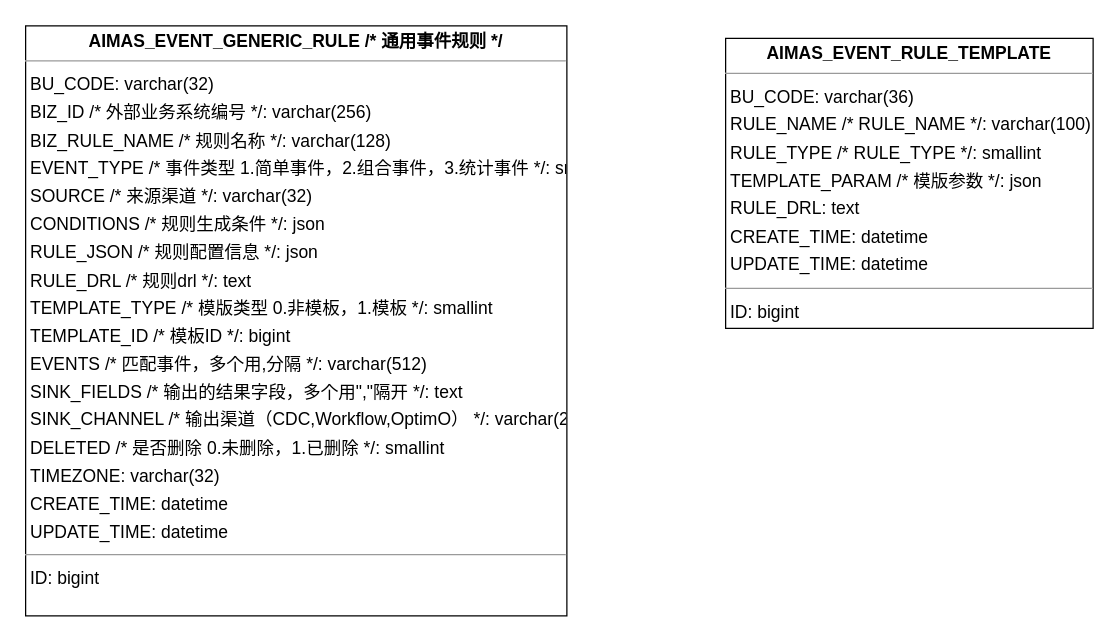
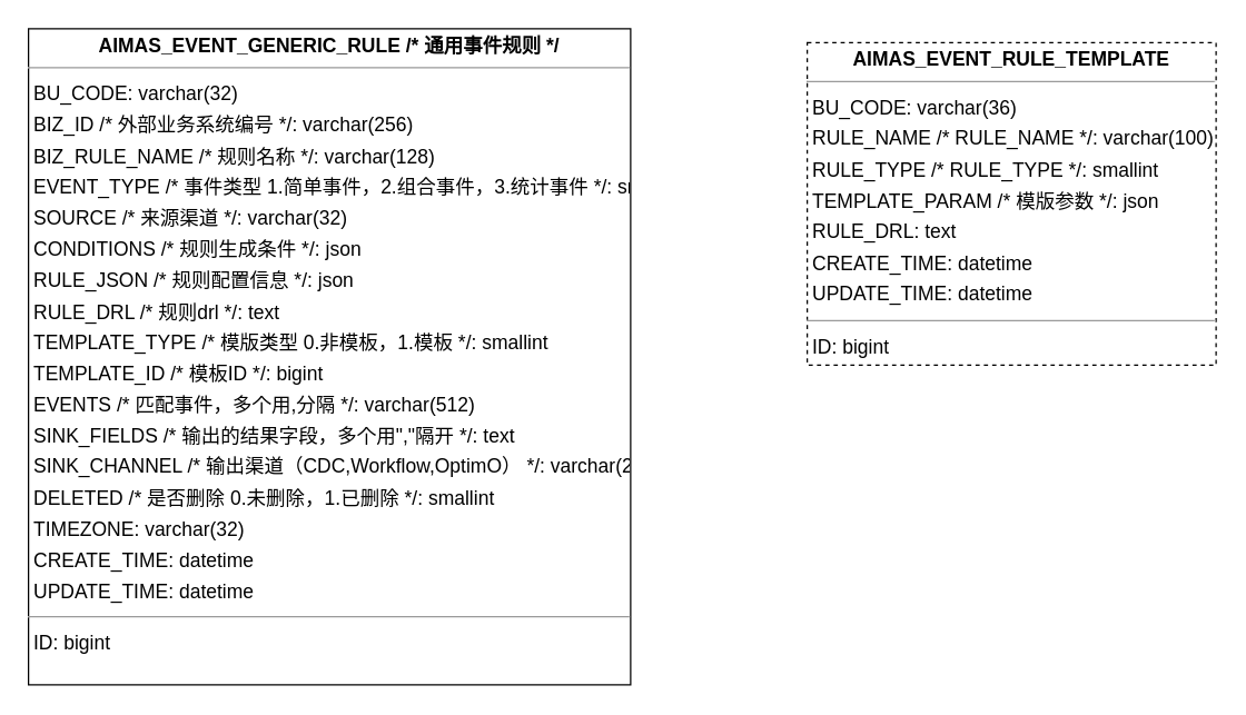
- <mxCell id="3" value="&lt;p style=&quot;margin:0px;margin-top:4px;text-align:center;&quot;&gt;&lt;b&gt;AIMAS_EVENT_RULE_TEMPLATE&lt;/b&gt;&lt;/p&gt;&lt;hr size=&quot;1&quot;/&gt;&lt;p style=&quot;margin:0 0 0 4px;line-height:1.6;&quot;&gt; BU_CODE: varchar(36)&lt;br/&gt; RULE_NAME  /* RULE_NAME */: varchar(100)&lt;br/&gt; RULE_TYPE  /* RULE_TYPE */: smallint&lt;br/&gt; TEMPLATE_PARAM  /* 模版参数 */: json&lt;br/&gt; RULE_DRL: text&lt;br/&gt; CREATE_TIME: datetime&lt;br/&gt; UPDATE_TIME: datetime&lt;/p&gt;&lt;hr size=&quot;1&quot;/&gt;&lt;p style=&quot;margin:0 0 0 4px;line-height:1.6;&quot;&gt; ID: bigint&lt;/p&gt;" style="verticalAlign=top;align=left;overflow=fill;fontSize=14;fontFamily=Helvetica;html=1;rounded=0;shadow=0;comic=0;labelBackgroundColor=none;strokeWidth=1;" parent="1" vertex="1"><mxGeometry x="580" y="30" width="294" height="232" as="geometry" /></mxCell>
+ <mxCell id="3" value="&lt;p style=&quot;margin:0px;margin-top:4px;text-align:center;&quot;&gt;&lt;b&gt;AIMAS_EVENT_RULE_TEMPLATE&lt;/b&gt;&lt;/p&gt;&lt;hr size=&quot;1&quot;/&gt;&lt;p style=&quot;margin:0 0 0 4px;line-height:1.6;&quot;&gt; BU_CODE: varchar(36)&lt;br/&gt; RULE_NAME  /* RULE_NAME */: varchar(100)&lt;br/&gt; RULE_TYPE  /* RULE_TYPE */: smallint&lt;br/&gt; TEMPLATE_PARAM  /* 模版参数 */: json&lt;br/&gt; RULE_DRL: text&lt;br/&gt; CREATE_TIME: datetime&lt;br/&gt; UPDATE_TIME: datetime&lt;/p&gt;&lt;hr size=&quot;1&quot;/&gt;&lt;p style=&quot;margin:0 0 0 4px;line-height:1.6;&quot;&gt; ID: bigint&lt;/p&gt;" style="verticalAlign=top;align=left;overflow=fill;fontSize=14;fontFamily=Helvetica;html=1;rounded=0;shadow=0;comic=0;labelBackgroundColor=none;strokeWidth=1;dashed=1;" parent="1" vertex="1"><mxGeometry x="580" y="30" width="294" height="232" as="geometry" /></mxCell>
